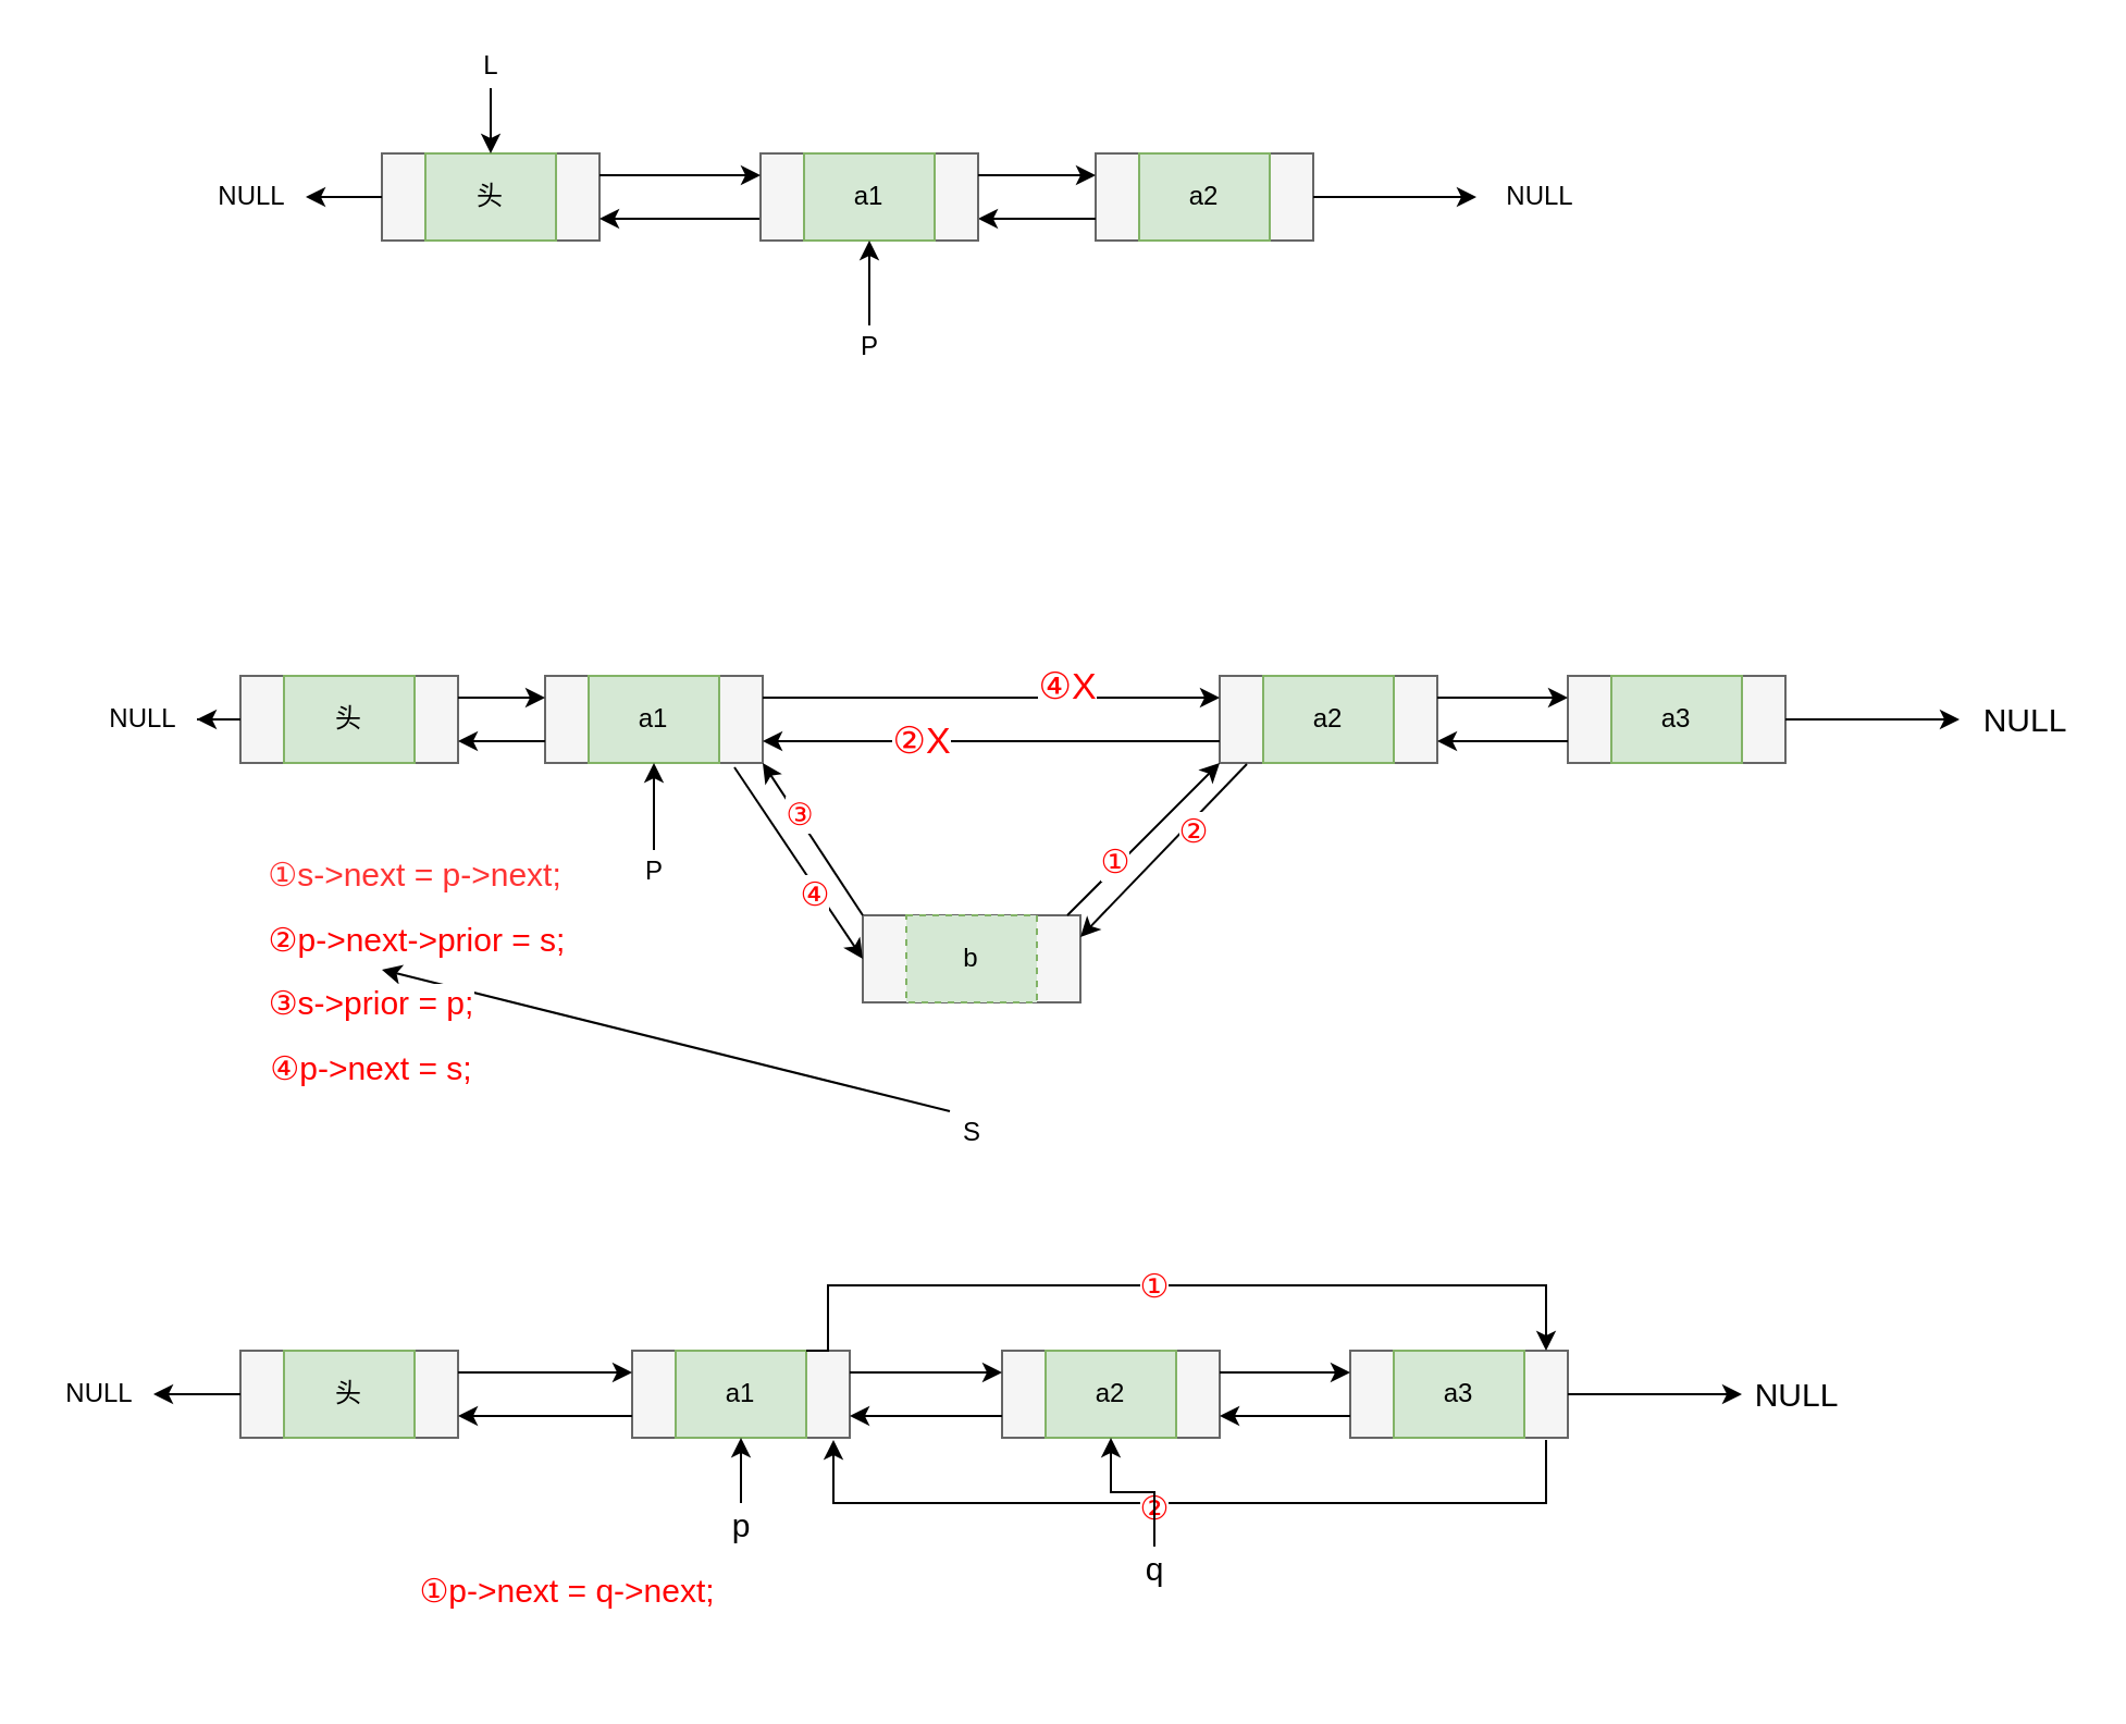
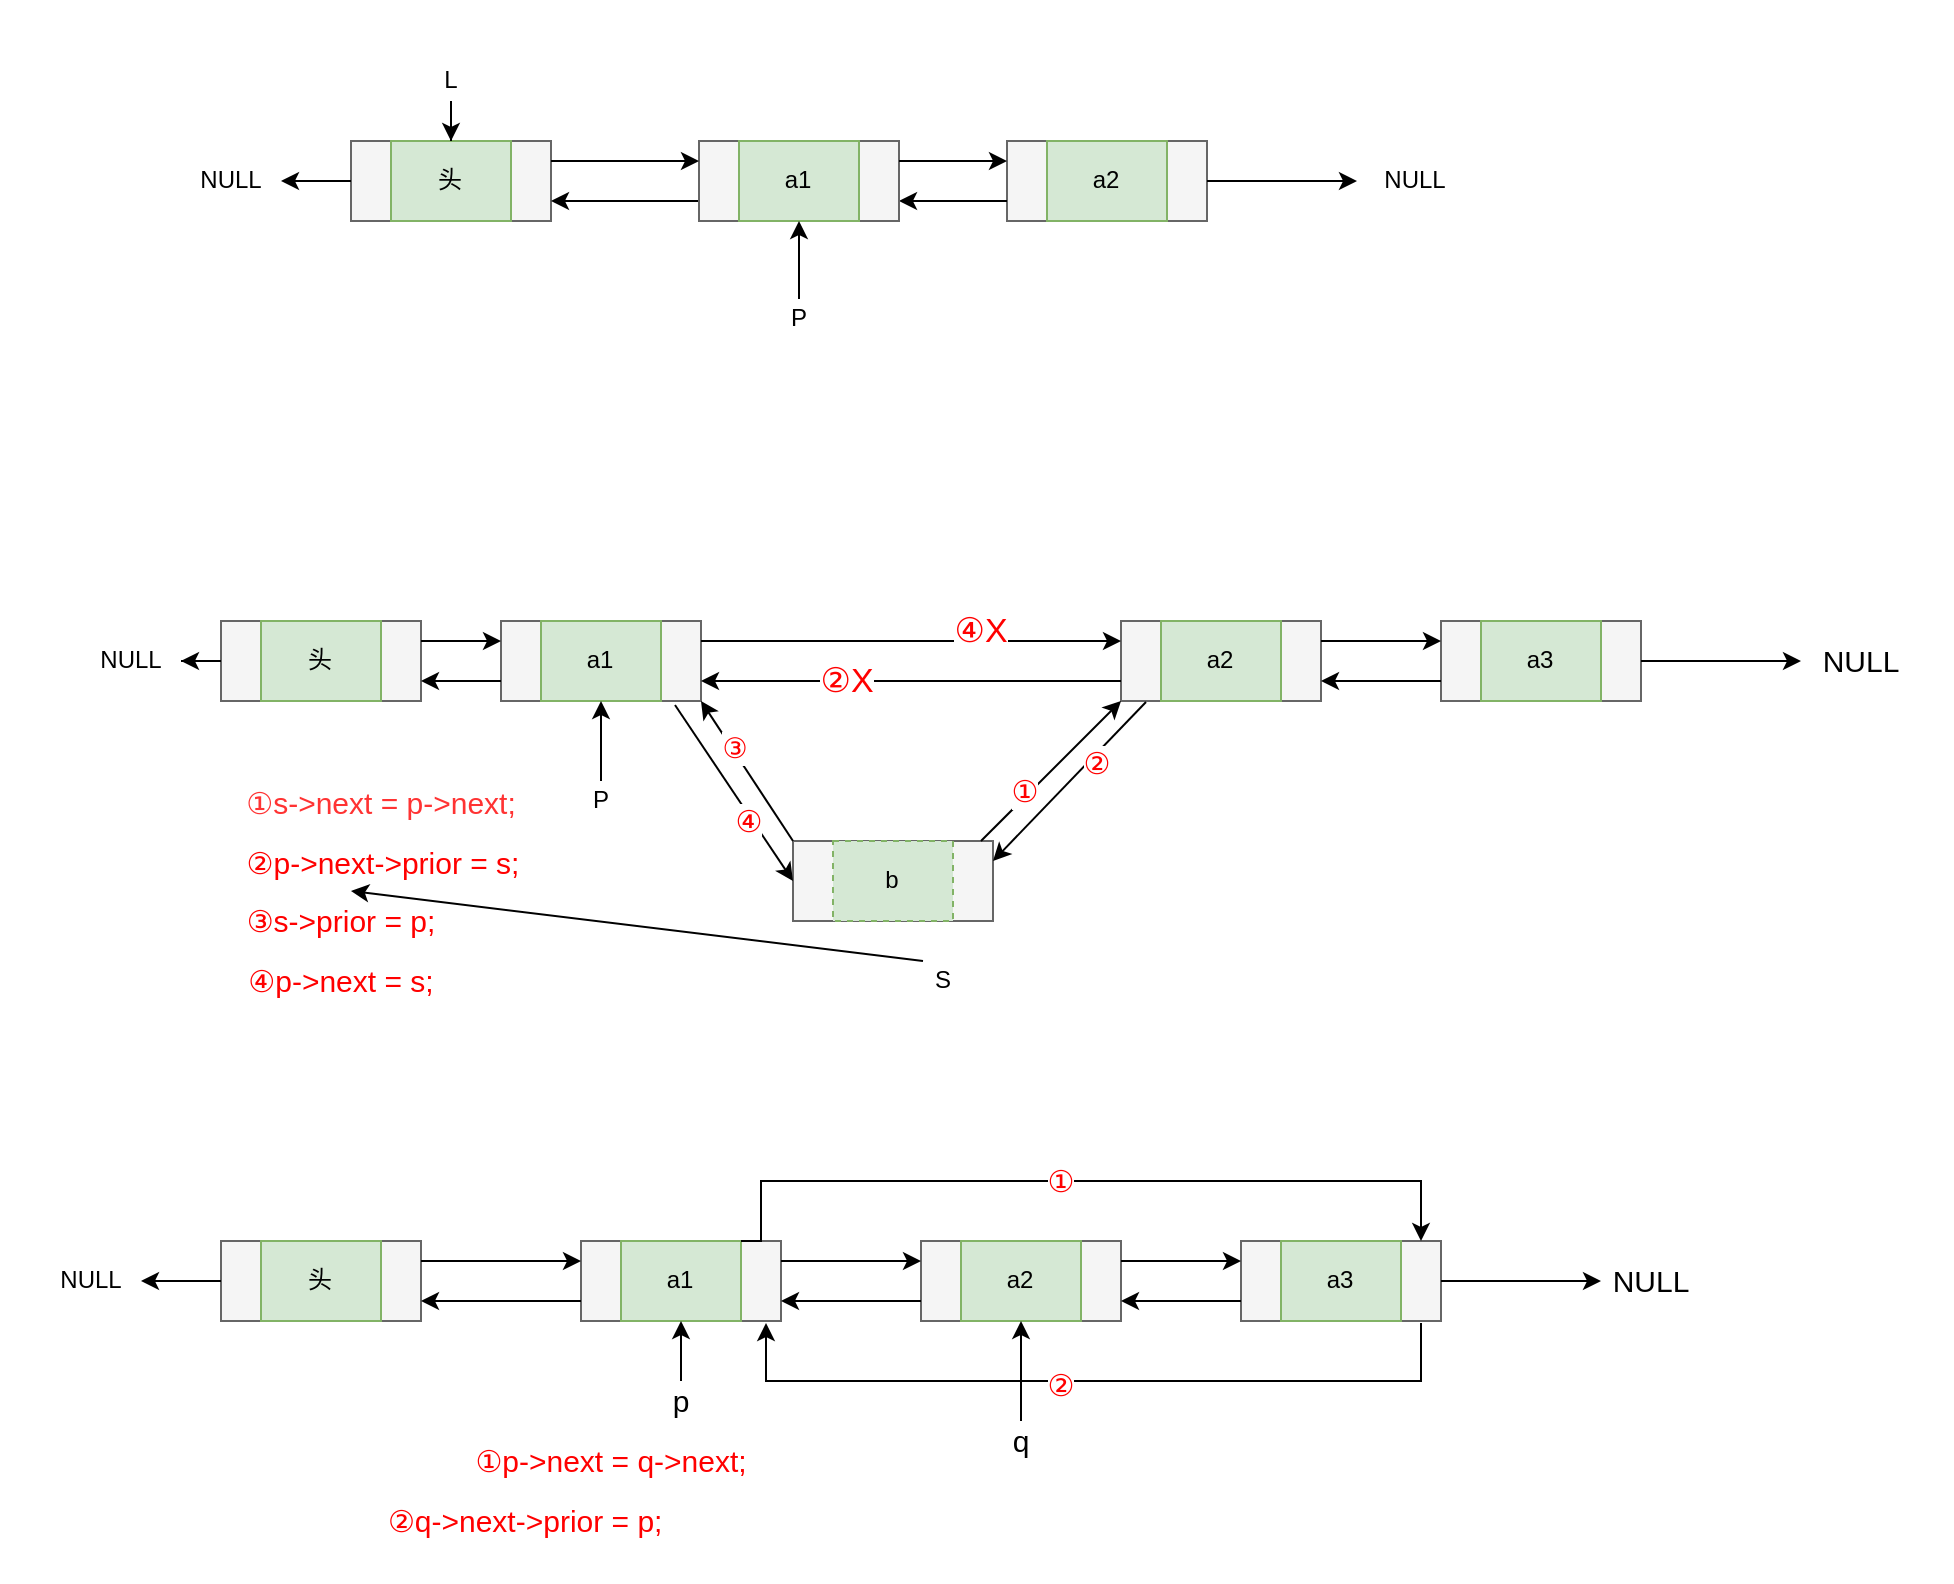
- <mxCell id="8" value="L" style="text;html=1;align=center;verticalAlign=middle;resizable=0;points=[];autosize=1;strokeColor=none;" vertex="1" parent="2"><mxGeometry x="125" width="20" height="20" as="geometry" /></mxCell>
+ <mxCell id="8" value="L" style="text;html=1;align=center;verticalAlign=middle;resizable=0;points=[];autosize=1;strokeColor=none;" vertex="1" parent="2"><mxGeometry x="125" y="10" width="20" height="20" as="geometry" /></mxCell>
- <mxCell id="49" value="S" style="text;html=1;align=center;verticalAlign=middle;resizable=0;points=[];autosize=1;strokeColor=none;" vertex="1" parent="1"><mxGeometry x="436" y="510" width="20" height="20" as="geometry" /></mxCell>
+ <mxCell id="49" value="S" style="text;html=1;align=center;verticalAlign=middle;resizable=0;points=[];autosize=1;strokeColor=none;" vertex="1" parent="1"><mxGeometry x="461" y="480" width="20" height="20" as="geometry" /></mxCell>
- <mxCell id="99" value="&lt;font color=&quot;#000000&quot;&gt;q&lt;/font&gt;" style="text;html=1;align=center;verticalAlign=middle;resizable=0;points=[];autosize=1;strokeColor=none;fontSize=15;fontColor=#FF0000;" vertex="1" parent="1"><mxGeometry x="520" y="710" width="20" height="20" as="geometry" /></mxCell>
+ <mxCell id="99" value="&lt;font color=&quot;#000000&quot;&gt;q&lt;/font&gt;" style="text;html=1;align=center;verticalAlign=middle;resizable=0;points=[];autosize=1;strokeColor=none;fontSize=15;fontColor=#FF0000;" vertex="1" parent="1"><mxGeometry x="500" y="710" width="20" height="20" as="geometry" /></mxCell>
- <mxCell id="94" value="①p-&amp;gt;next = q-&amp;gt;next;" style="text;html=1;align=center;verticalAlign=middle;resizable=0;points=[];autosize=1;strokeColor=none;fontSize=15;fontColor=#FF0000;" vertex="1" parent="1"><mxGeometry x="185" y="720" width="150" height="20" as="geometry" /></mxCell>
+ <mxCell id="94" value="①p-&amp;gt;next = q-&amp;gt;next;" style="text;html=1;align=center;verticalAlign=middle;resizable=0;points=[];autosize=1;strokeColor=none;fontSize=15;fontColor=#FF0000;" vertex="1" parent="1"><mxGeometry x="230" y="720" width="150" height="20" as="geometry" /></mxCell>
+ <mxCell id="95" value="&amp;nbsp;②q-&amp;gt;next-&amp;gt;prior = p;" style="text;html=1;align=center;verticalAlign=middle;resizable=0;points=[];autosize=1;strokeColor=none;fontSize=15;fontColor=#FF0000;" vertex="1" parent="1"><mxGeometry x="180" y="750" width="160" height="20" as="geometry" /></mxCell>
